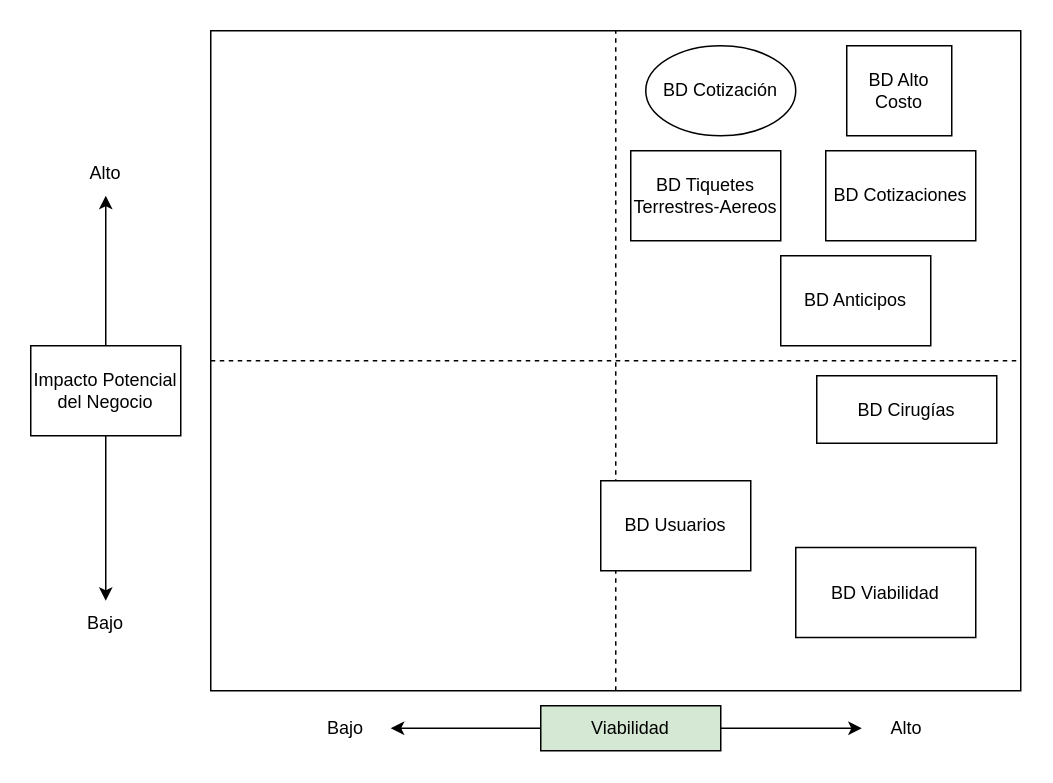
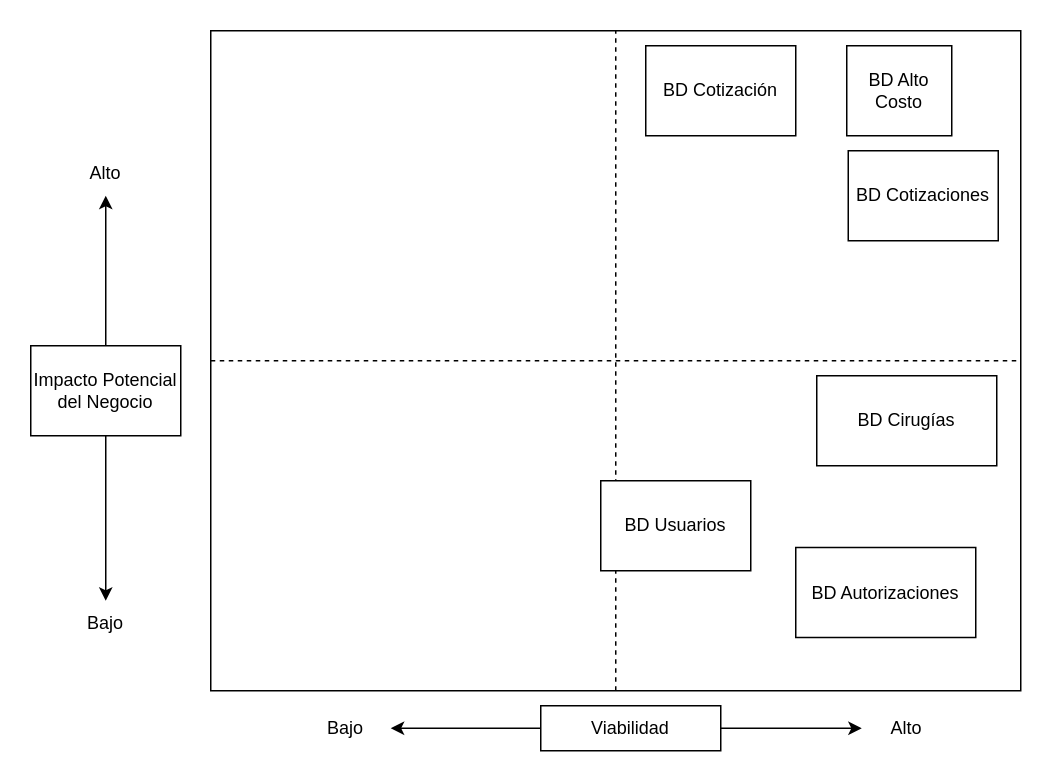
- <mxCell id="22" value="BD Cotización" style="ellipse;whiteSpace=wrap;html=1;" vertex="1" parent="1"><mxGeometry x="430" y="30" width="100" height="60" as="geometry" /></mxCell>
+ <mxCell id="22" value="BD Cotización" style="rounded=0;whiteSpace=wrap;html=1;" vertex="1" parent="1"><mxGeometry x="430" y="30" width="100" height="60" as="geometry" /></mxCell>
- <mxCell id="20" value="BD Tiquetes Terrestres-Aereos" style="rounded=0;whiteSpace=wrap;html=1;" vertex="1" parent="1"><mxGeometry x="420" y="100" width="100" height="60" as="geometry" /></mxCell>
- <mxCell id="19" value="BD Cotizaciones" style="rounded=0;whiteSpace=wrap;html=1;" vertex="1" parent="1"><mxGeometry x="550" y="100" width="100" height="60" as="geometry" /></mxCell>
+ <mxCell id="19" value="BD Cotizaciones" style="rounded=0;whiteSpace=wrap;html=1;" vertex="1" parent="1"><mxGeometry x="565" y="100" width="100" height="60" as="geometry" /></mxCell>
- <mxCell id="21" value="BD Anticipos" style="rounded=0;whiteSpace=wrap;html=1;" vertex="1" parent="1"><mxGeometry x="520" y="170" width="100" height="60" as="geometry" /></mxCell>
- <mxCell id="5" value="BD Cirugías" style="rounded=0;whiteSpace=wrap;html=1;" vertex="1" parent="1"><mxGeometry x="544" y="250" width="120" height="45" as="geometry" /></mxCell>
+ <mxCell id="5" value="BD Cirugías" style="rounded=0;whiteSpace=wrap;html=1;" vertex="1" parent="1"><mxGeometry x="544" y="250" width="120" height="60" as="geometry" /></mxCell>
- <mxCell id="12" value="BD Viabilidad" style="rounded=0;whiteSpace=wrap;html=1;" vertex="1" parent="1"><mxGeometry x="530" y="364.5" width="120" height="60" as="geometry" /></mxCell>
+ <mxCell id="12" value="BD Autorizaciones" style="rounded=0;whiteSpace=wrap;html=1;" vertex="1" parent="1"><mxGeometry x="530" y="364.5" width="120" height="60" as="geometry" /></mxCell>
- <mxCell id="8" value="Viabilidad" style="rounded=0;whiteSpace=wrap;html=1;fillColor=#d5e8d4;" vertex="1" parent="1"><mxGeometry x="360" y="470" width="120" height="30" as="geometry" /></mxCell>
+ <mxCell id="8" value="Viabilidad" style="rounded=0;whiteSpace=wrap;html=1;" vertex="1" parent="1"><mxGeometry x="360" y="470" width="120" height="30" as="geometry" /></mxCell>
